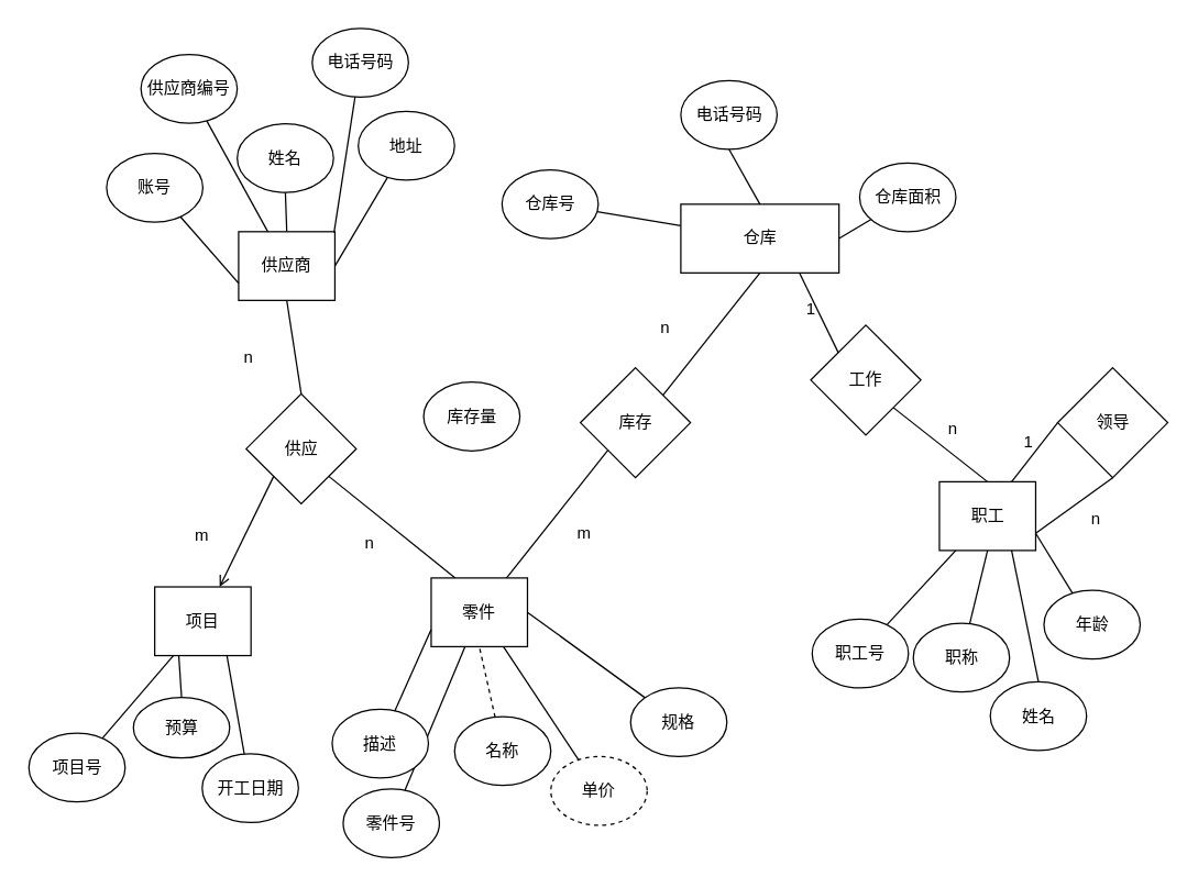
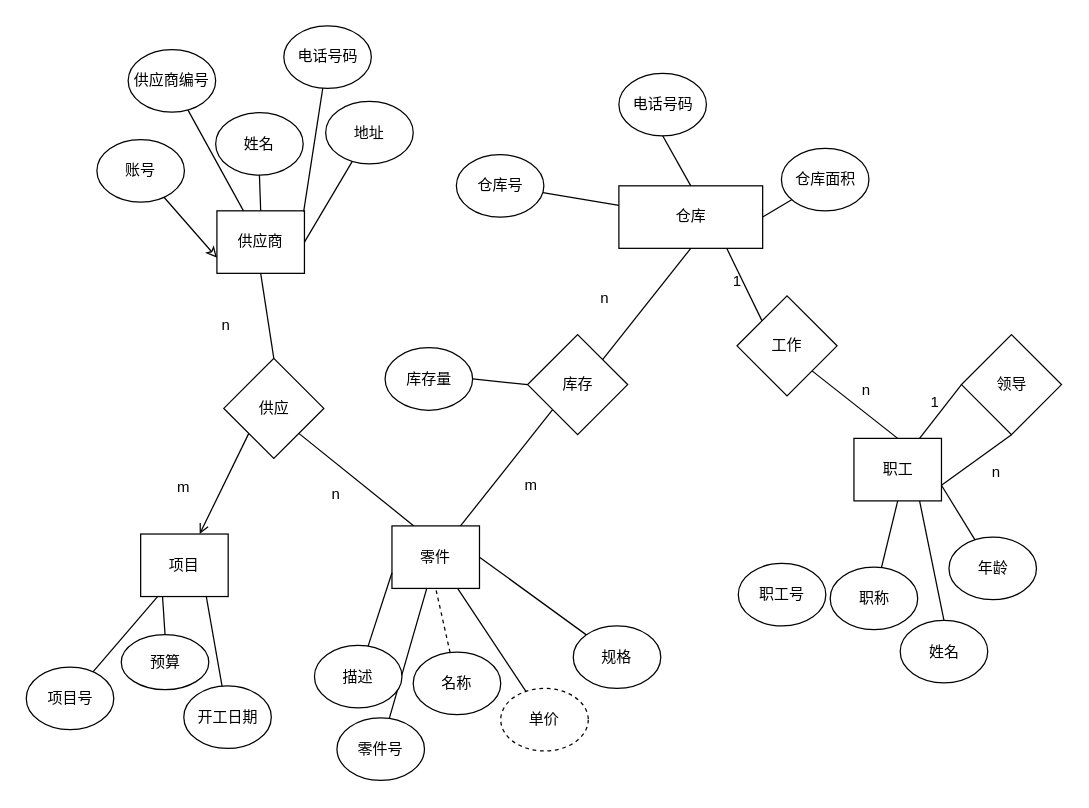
- <mxCell id="33" style="rounded=0;orthogonalLoop=1;jettySize=auto;html=1;strokeColor=#000000;endArrow=none;endFill=0;entryX=0;entryY=0.75;entryDx=0;entryDy=0;" parent="1" source="34" target="24" edge="1"><mxGeometry relative="1" as="geometry"><mxPoint x="26" y="252.5" as="targetPoint" /></mxGeometry></mxCell>
+ <mxCell id="33" style="rounded=0;orthogonalLoop=1;jettySize=auto;html=1;strokeColor=#000000;endArrow=classic;endFill=0;entryX=0;entryY=0.75;entryDx=0;entryDy=0;" parent="1" source="34" target="24" edge="1"><mxGeometry relative="1" as="geometry"><mxPoint x="26" y="252.5" as="targetPoint" /></mxGeometry></mxCell>
+ <mxCell id="53" style="edgeStyle=none;rounded=0;orthogonalLoop=1;jettySize=auto;html=1;exitX=0;exitY=0.5;exitDx=0;exitDy=0;endArrow=none;endFill=0;strokeColor=#000000;entryX=1;entryY=0.5;entryDx=0;entryDy=0;" parent="1" source="54" target="68" edge="1"><mxGeometry relative="1" as="geometry"><mxPoint x="387.118" y="274.176" as="targetPoint" /></mxGeometry></mxCell>
- <mxCell id="44" style="rounded=0;orthogonalLoop=1;jettySize=auto;html=1;strokeColor=#000000;endArrow=none;endFill=0;" parent="1" source="45" target="43" edge="1"><mxGeometry relative="1" as="geometry" /></mxCell>
- <mxCell id="22" value="描述" style="ellipse;whiteSpace=wrap;html=1;" parent="1" vertex="1"><mxGeometry x="241" y="515.5" width="70" height="50" as="geometry" /></mxCell>
+ <mxCell id="22" value="描述" style="ellipse;whiteSpace=wrap;html=1;" parent="1" vertex="1"><mxGeometry x="251" y="515.5" width="70" height="50" as="geometry" /></mxCell>
- <mxCell id="14" value="零件号" style="ellipse;whiteSpace=wrap;html=1;" parent="1" vertex="1"><mxGeometry x="249" y="573.5" width="70" height="50" as="geometry" /></mxCell>
+ <mxCell id="14" value="零件号" style="ellipse;whiteSpace=wrap;html=1;" parent="1" vertex="1"><mxGeometry x="269" y="573.5" width="70" height="50" as="geometry" /></mxCell>
